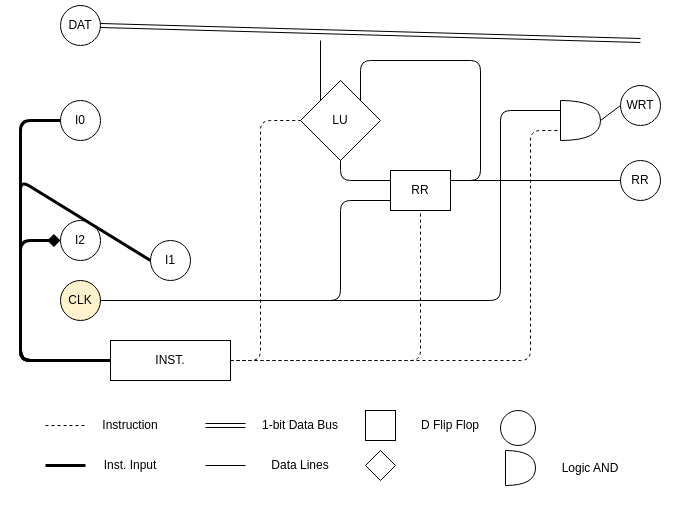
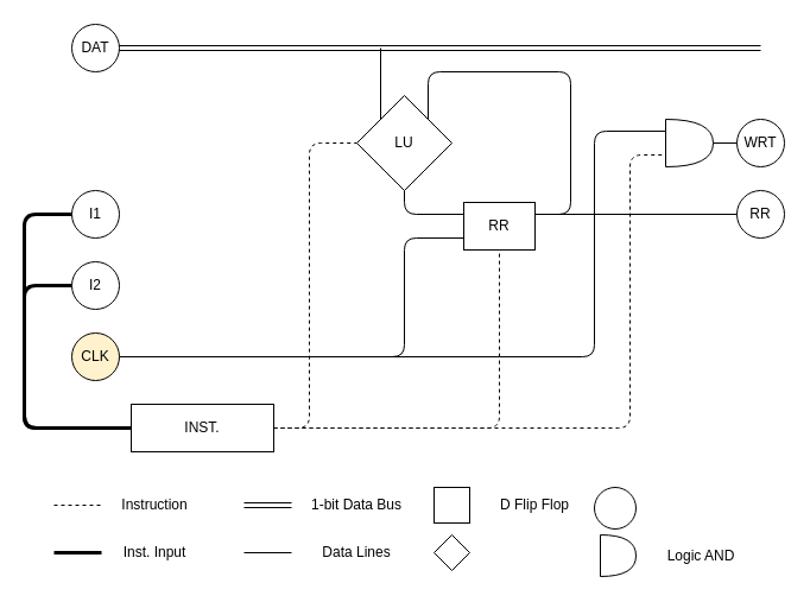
- <mxCell id="17" value="DAT" style="ellipse;whiteSpace=wrap;html=1;aspect=fixed;" parent="1" vertex="1"><mxGeometry x="60" y="5" width="40" height="40" as="geometry" /></mxCell>
+ <mxCell id="17" value="DAT" style="ellipse;whiteSpace=wrap;html=1;aspect=fixed;" parent="1" vertex="1"><mxGeometry x="60" y="20" width="40" height="40" as="geometry" /></mxCell>
- <mxCell id="6" value="WRT" style="ellipse;whiteSpace=wrap;html=1;aspect=fixed;" parent="1" vertex="1"><mxGeometry x="620" y="85" width="40" height="40" as="geometry" /></mxCell>
+ <mxCell id="6" value="WRT" style="ellipse;whiteSpace=wrap;html=1;aspect=fixed;" parent="1" vertex="1"><mxGeometry x="620" y="100" width="40" height="40" as="geometry" /></mxCell>
- <mxCell id="21" value="I0" style="ellipse;whiteSpace=wrap;html=1;aspect=fixed;" parent="1" vertex="1"><mxGeometry x="60" y="100" width="40" height="40" as="geometry" /></mxCell>
- <mxCell id="24" value="" style="endArrow=none;html=1;strokeWidth=3;entryX=0;entryY=0.5;entryDx=0;entryDy=0;exitX=0;exitY=0.5;exitDx=0;exitDy=0;" parent="1" source="8" target="21" edge="1"><mxGeometry width="50" height="50" relative="1" as="geometry"><mxPoint x="140" y="200" as="sourcePoint" /><mxPoint x="190" y="150" as="targetPoint" /><Array as="points"><mxPoint x="20" y="360" /><mxPoint x="20" y="120" /></Array></mxGeometry></mxCell>
- <mxCell id="22" value="" style="endArrow=diamond;html=1;strokeWidth=3;entryX=0;entryY=0.5;entryDx=0;entryDy=0;exitX=0;exitY=0.5;exitDx=0;exitDy=0;" parent="1" source="8" target="20" edge="1"><mxGeometry width="50" height="50" relative="1" as="geometry"><mxPoint x="140" y="200" as="sourcePoint" /><mxPoint x="190" y="150" as="targetPoint" /><Array as="points"><mxPoint x="20" y="360" /><mxPoint x="20" y="240" /></Array></mxGeometry></mxCell>
+ <mxCell id="22" value="" style="endArrow=none;html=1;strokeWidth=3;entryX=0;entryY=0.5;entryDx=0;entryDy=0;exitX=0;exitY=0.5;exitDx=0;exitDy=0;" parent="1" source="8" target="20" edge="1"><mxGeometry width="50" height="50" relative="1" as="geometry"><mxPoint x="140" y="200" as="sourcePoint" /><mxPoint x="190" y="150" as="targetPoint" /><Array as="points"><mxPoint x="20" y="360" /><mxPoint x="20" y="240" /></Array></mxGeometry></mxCell>
- <mxCell id="19" value="I1" style="ellipse;whiteSpace=wrap;html=1;aspect=fixed;" parent="1" vertex="1"><mxGeometry x="150" y="240" width="40" height="40" as="geometry" /></mxCell>
+ <mxCell id="19" value="I1" style="ellipse;whiteSpace=wrap;html=1;aspect=fixed;" parent="1" vertex="1"><mxGeometry x="60" y="160" width="40" height="40" as="geometry" /></mxCell>
